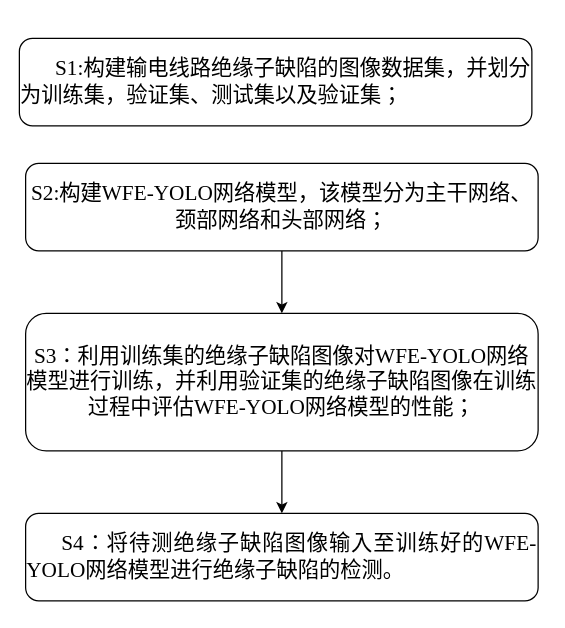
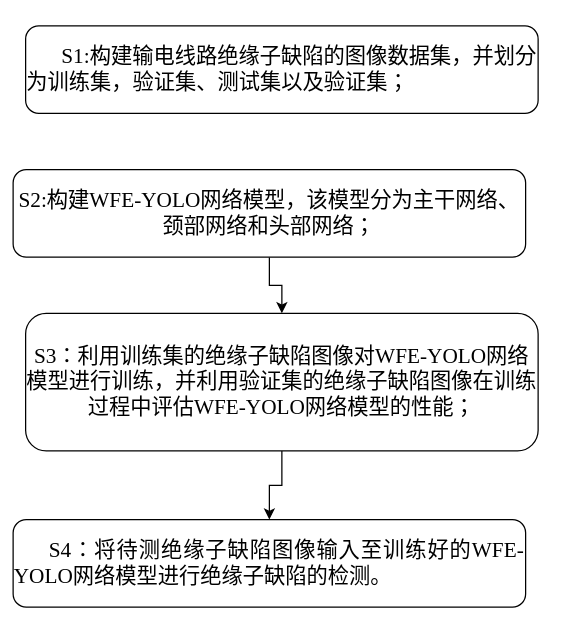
- <mxCell id="2" value="&lt;p class=&quot;MsoNormal&quot; align=&quot;justify&quot; style=&quot;text-indent:21.0pt;mso-char-indent-count:0.0;text-align:justify;&lt;br/&gt;text-justify:inter-ideograph;&quot;&gt;&lt;span style=&quot;&quot;&gt;&lt;font&gt;&lt;font&gt;S1:&lt;/font&gt;&lt;font&gt;构建输电线路绝缘子缺陷的图像数据集，并划分为训练集，验证集、测试集以及验证集；&lt;/font&gt;&lt;/font&gt;&lt;/span&gt;&lt;span style=&quot;&quot;&gt;&lt;/span&gt;&lt;/p&gt;" style="rounded=1;whiteSpace=wrap;html=1;fontSize=17;fontStyle=0;fontFamily=宋体;fontColor=default;" vertex="1" parent="1"><mxGeometry x="15" y="30" width="410" height="70" as="geometry" /></mxCell>
+ <mxCell id="2" value="&lt;p class=&quot;MsoNormal&quot; align=&quot;justify&quot; style=&quot;text-indent:21.0pt;mso-char-indent-count:0.0;text-align:justify;&lt;br/&gt;text-justify:inter-ideograph;&quot;&gt;&lt;span style=&quot;&quot;&gt;&lt;font&gt;&lt;font&gt;S1:&lt;/font&gt;&lt;font&gt;构建输电线路绝缘子缺陷的图像数据集，并划分为训练集，验证集、测试集以及验证集；&lt;/font&gt;&lt;/font&gt;&lt;/span&gt;&lt;span style=&quot;&quot;&gt;&lt;/span&gt;&lt;/p&gt;" style="rounded=1;whiteSpace=wrap;html=1;fontSize=17;fontStyle=0;fontFamily=宋体;fontColor=default;" vertex="1" parent="1"><mxGeometry x="20" y="20" width="410" height="70" as="geometry" /></mxCell>
- <mxCell id="4" value="&lt;p class=&quot;MsoNormal&quot;&gt;&lt;span style=&quot;&quot;&gt;S2:构建WFE-YOLO&lt;/span&gt;&lt;span style=&quot;&quot;&gt;网络模型，&lt;/span&gt;&lt;span style=&quot;&quot;&gt;该模型分为主干网络、颈部网络和头部网络；&lt;/span&gt;&lt;/p&gt;" style="rounded=1;whiteSpace=wrap;html=1;fontSize=17;fontStyle=0;fontFamily=宋体;fontColor=default;" vertex="1" parent="1"><mxGeometry x="20" y="130" width="410" height="70" as="geometry" /></mxCell>
+ <mxCell id="4" value="&lt;p class=&quot;MsoNormal&quot;&gt;&lt;span style=&quot;&quot;&gt;S2:构建WFE-YOLO&lt;/span&gt;&lt;span style=&quot;&quot;&gt;网络模型，&lt;/span&gt;&lt;span style=&quot;&quot;&gt;该模型分为主干网络、颈部网络和头部网络；&lt;/span&gt;&lt;/p&gt;" style="rounded=1;whiteSpace=wrap;html=1;fontSize=17;fontStyle=0;fontFamily=宋体;fontColor=default;" vertex="1" parent="1"><mxGeometry x="10" y="135" width="410" height="70" as="geometry" /></mxCell>
- <mxCell id="7" value="&lt;p class=&quot;MsoNormal&quot; align=&quot;justify&quot; style=&quot;text-indent:21.0pt;mso-char-indent-count:0.0;text-align:justify;&lt;br/&gt;text-justify:inter-ideograph;&quot;&gt;&lt;span style=&quot;&quot;&gt;S4：将待测绝缘子缺陷图像输入至训练好的&lt;/span&gt;&lt;span style=&quot;text-align: center; text-indent: 0px;&quot;&gt;WFE-YOLO网络&lt;/span&gt;&lt;span style=&quot;&quot;&gt;模型&lt;/span&gt;&lt;span style=&quot;&quot;&gt;&lt;font&gt;进行绝缘子缺陷的&lt;/font&gt;&lt;font&gt;检测。&lt;/font&gt;&lt;/span&gt;&lt;span style=&quot;&quot;&gt;&lt;/span&gt;&lt;/p&gt;" style="rounded=1;whiteSpace=wrap;html=1;fontSize=17;fontStyle=0;fontFamily=宋体;fontColor=default;" vertex="1" parent="1"><mxGeometry x="20" y="410" width="410" height="70" as="geometry" /></mxCell>
+ <mxCell id="7" value="&lt;p class=&quot;MsoNormal&quot; align=&quot;justify&quot; style=&quot;text-indent:21.0pt;mso-char-indent-count:0.0;text-align:justify;&lt;br/&gt;text-justify:inter-ideograph;&quot;&gt;&lt;span style=&quot;&quot;&gt;S4：将待测绝缘子缺陷图像输入至训练好的&lt;/span&gt;&lt;span style=&quot;text-align: center; text-indent: 0px;&quot;&gt;WFE-YOLO网络&lt;/span&gt;&lt;span style=&quot;&quot;&gt;模型&lt;/span&gt;&lt;span style=&quot;&quot;&gt;&lt;font&gt;进行绝缘子缺陷的&lt;/font&gt;&lt;font&gt;检测。&lt;/font&gt;&lt;/span&gt;&lt;span style=&quot;&quot;&gt;&lt;/span&gt;&lt;/p&gt;" style="rounded=1;whiteSpace=wrap;html=1;fontSize=17;fontStyle=0;fontFamily=宋体;fontColor=default;" vertex="1" parent="1"><mxGeometry x="10" y="415" width="410" height="70" as="geometry" /></mxCell>
